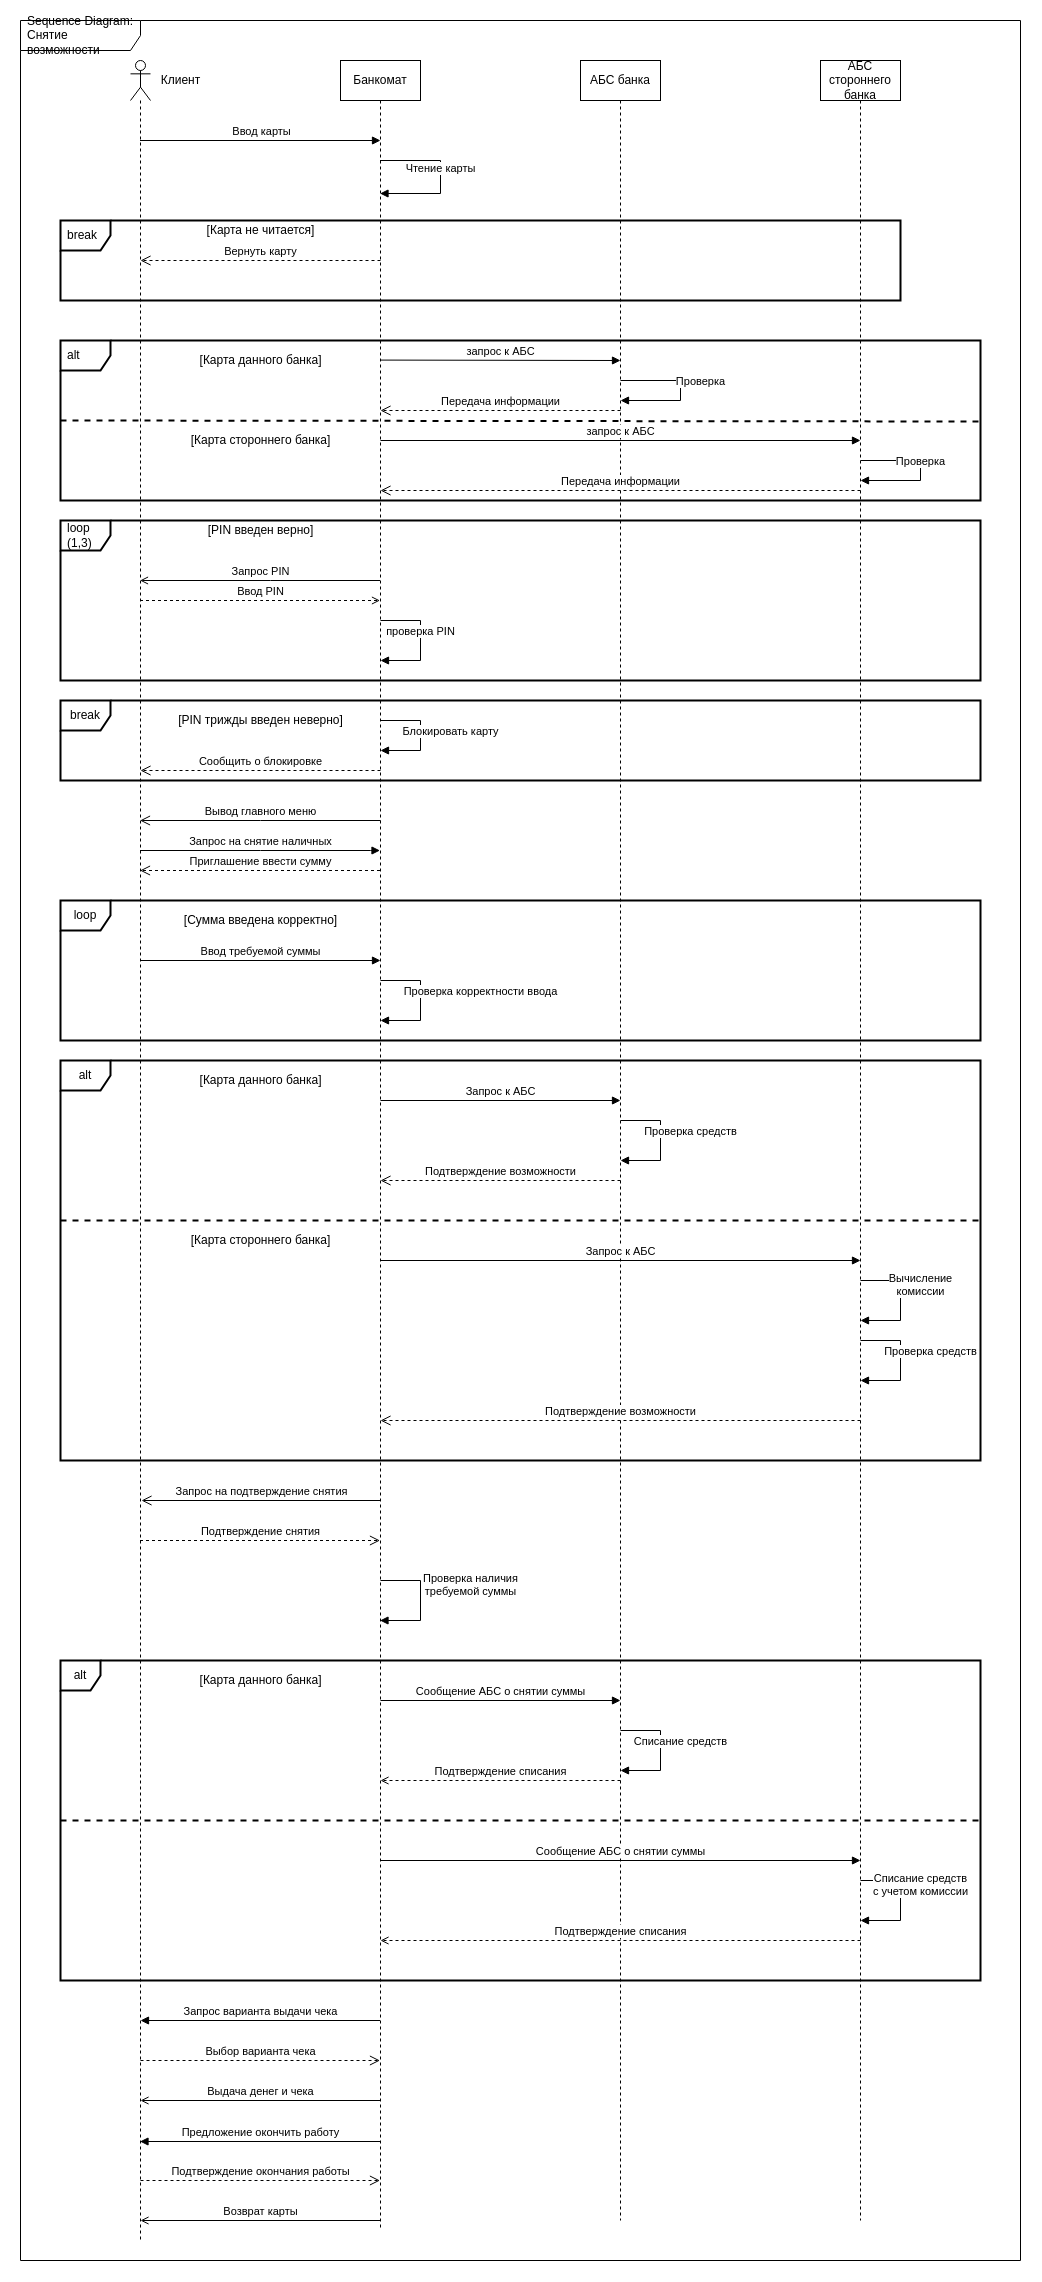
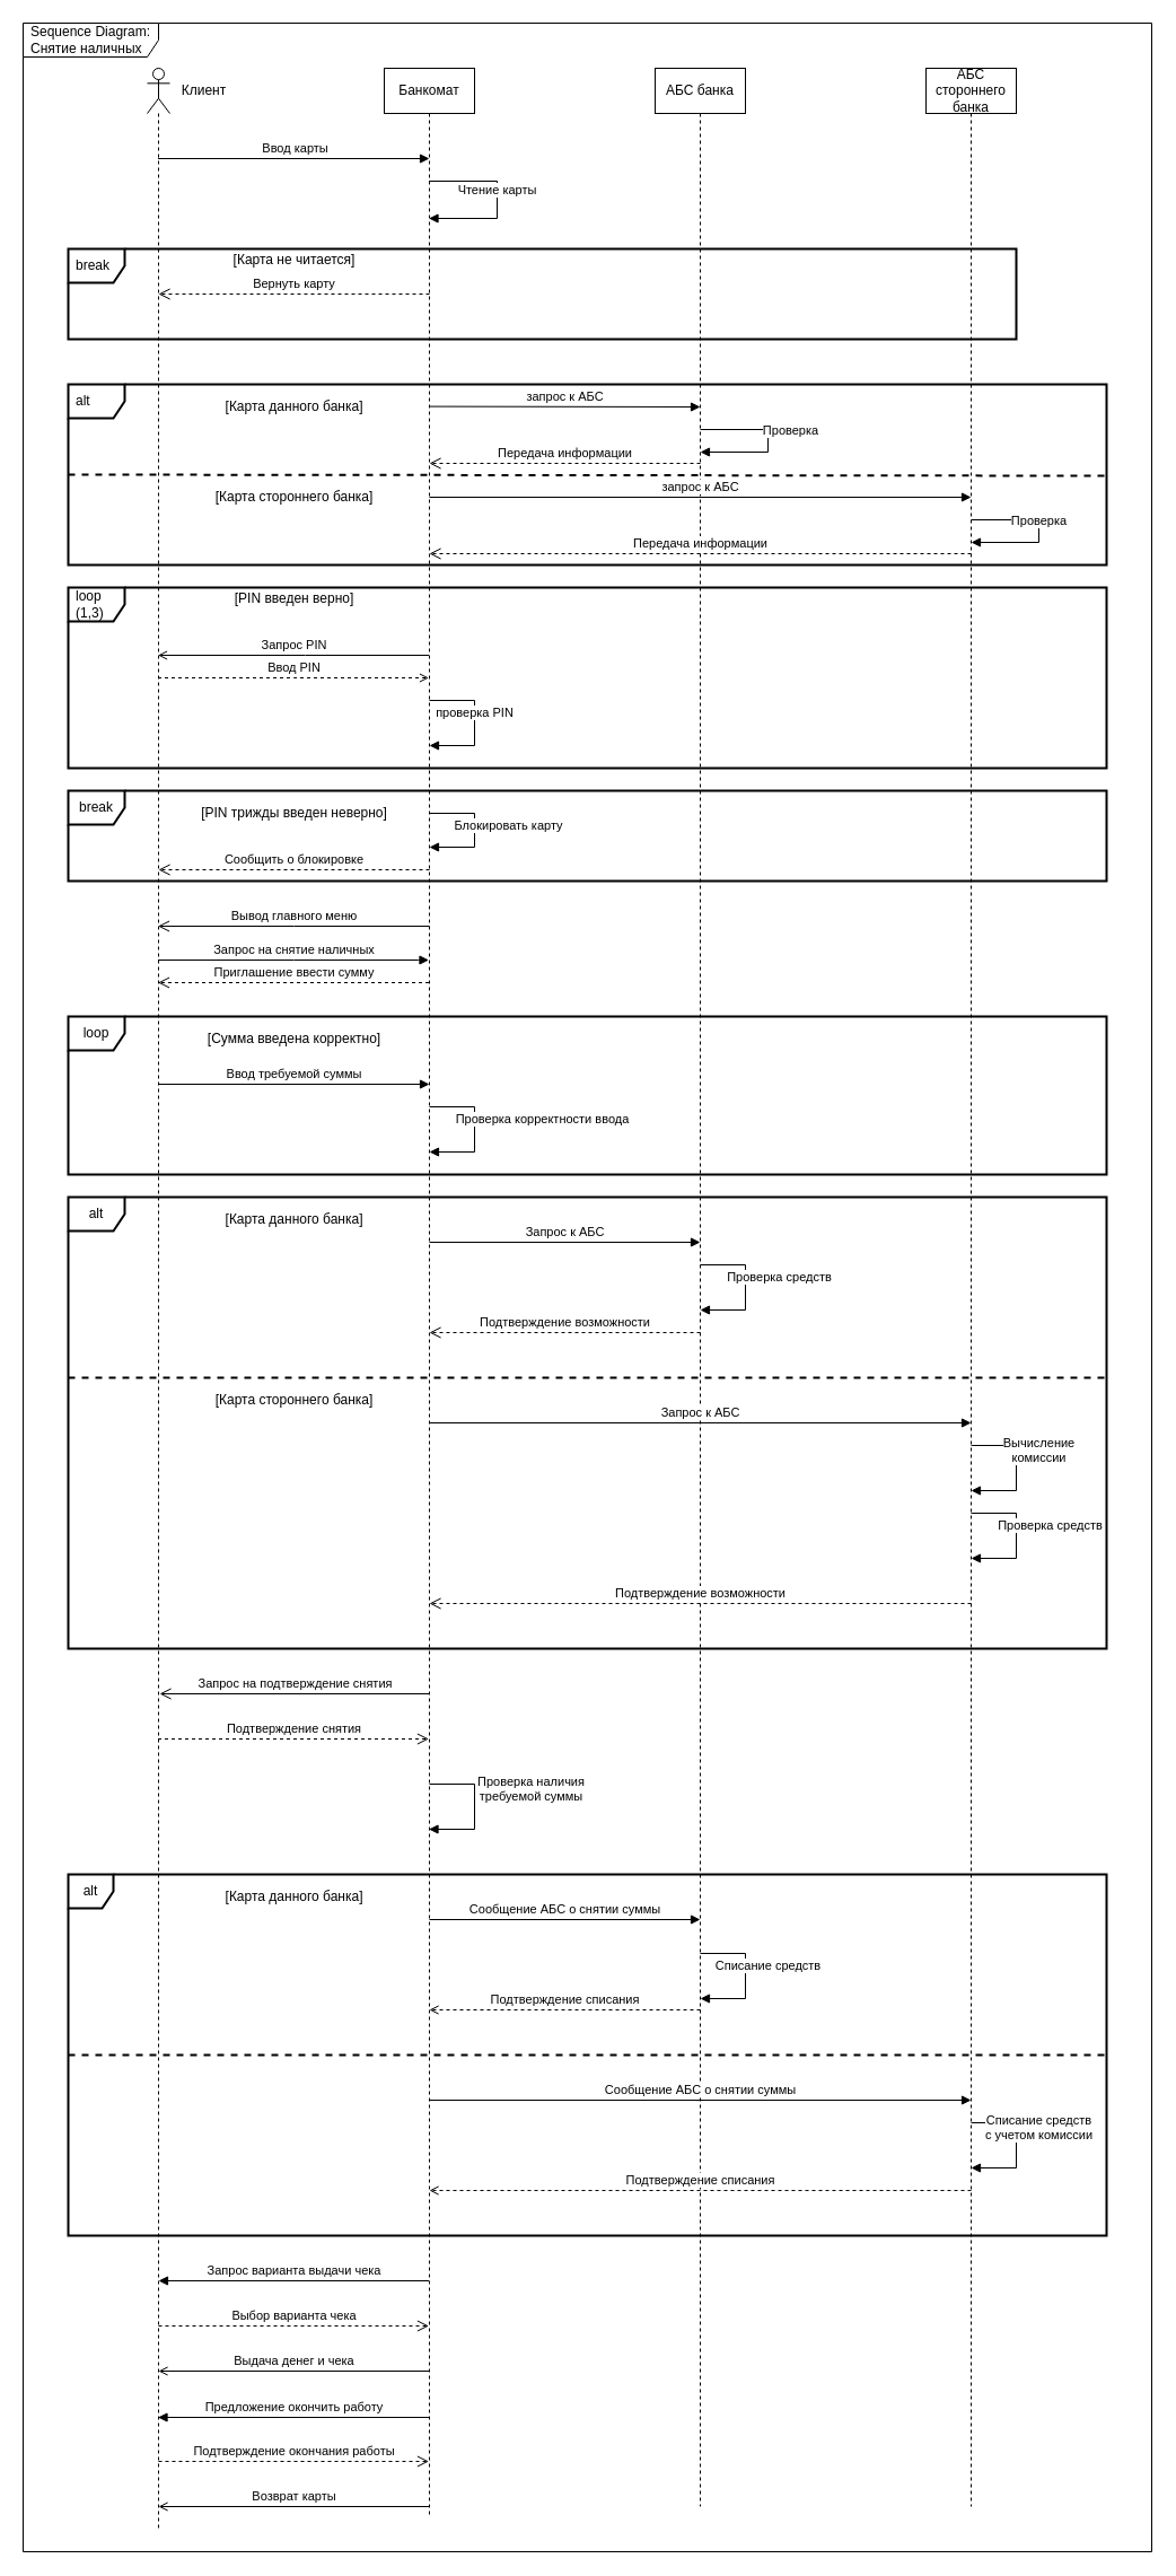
- <mxCell id="67" value="&lt;div&gt;Sequence Diagram:&lt;/div&gt;&lt;div&gt;Снятие возможности&lt;br&gt;&lt;/div&gt;" style="shape=umlFrame;whiteSpace=wrap;html=1;width=120;height=30;boundedLbl=1;verticalAlign=middle;align=left;spacingLeft=5;" vertex="1" parent="1"><mxGeometry width="1000" height="2240" as="geometry" x="20" y="20" /></mxCell>
+ <mxCell id="67" value="&lt;div&gt;Sequence Diagram:&lt;/div&gt;&lt;div&gt;Снятие наличных&lt;br&gt;&lt;/div&gt;" style="shape=umlFrame;whiteSpace=wrap;html=1;width=120;height=30;boundedLbl=1;verticalAlign=middle;align=left;spacingLeft=5;" vertex="1" parent="1"><mxGeometry width="1000" height="2240" as="geometry" x="20" y="20" /></mxCell>
